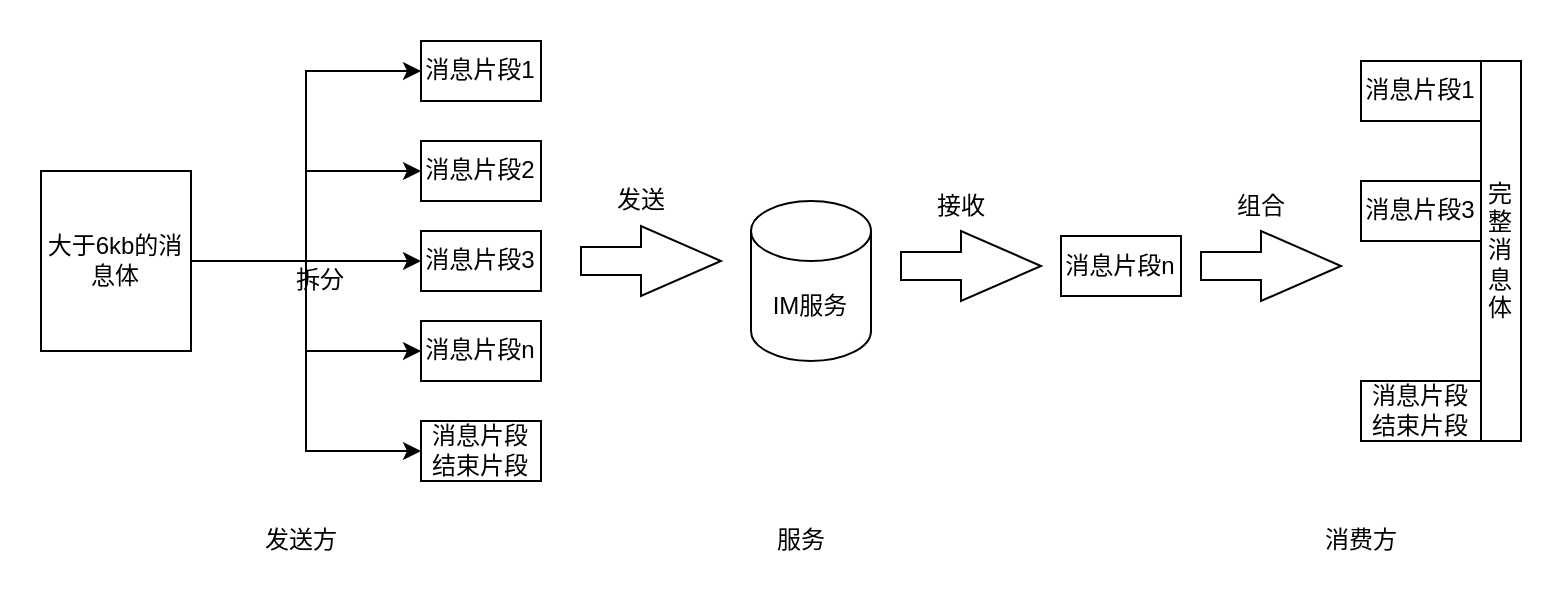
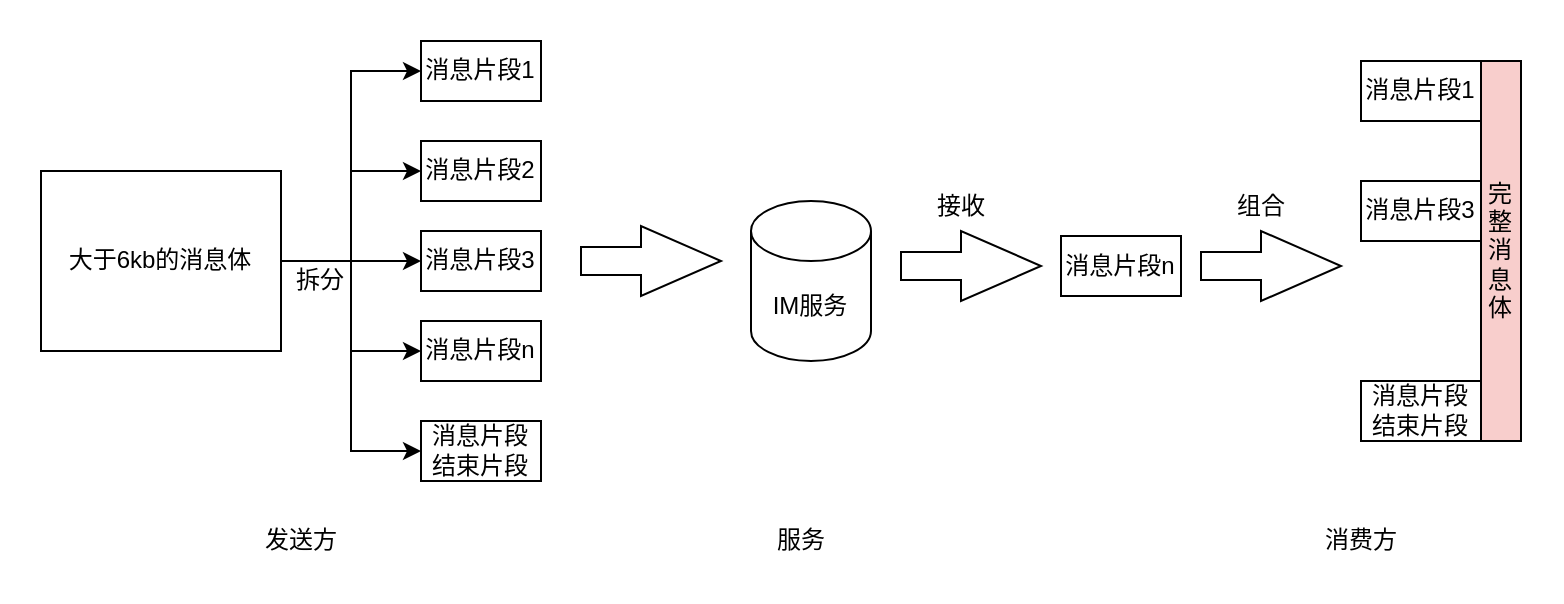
- <mxCell id="16" value="发送" style="text;html=1;align=center;verticalAlign=middle;resizable=0;points=[];autosize=1;strokeColor=none;" vertex="1" parent="1"><mxGeometry x="300" y="90" width="40" height="20" as="geometry" /></mxCell>
- <mxCell id="19" value="完整消息体" style="rounded=0;whiteSpace=wrap;html=1;" vertex="1" parent="1"><mxGeometry x="740" y="30" width="20" height="190" as="geometry" /></mxCell>
+ <mxCell id="19" value="完整消息体" style="rounded=0;whiteSpace=wrap;html=1;fillColor=#f8cecc;" vertex="1" parent="1"><mxGeometry x="740" y="30" width="20" height="190" as="geometry" /></mxCell>
- <mxCell id="7" value="大于6kb的消息体" style="rounded=0;whiteSpace=wrap;html=1;" vertex="1" parent="1"><mxGeometry x="20" y="85" width="75" height="90" as="geometry" /></mxCell>
+ <mxCell id="7" value="大于6kb的消息体" style="rounded=0;whiteSpace=wrap;html=1;" vertex="1" parent="1"><mxGeometry x="20" y="85" width="120" height="90" as="geometry" /></mxCell>
